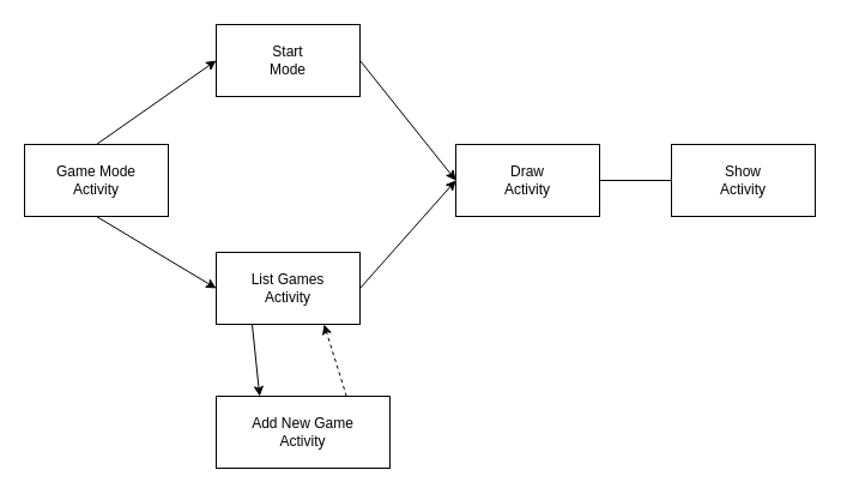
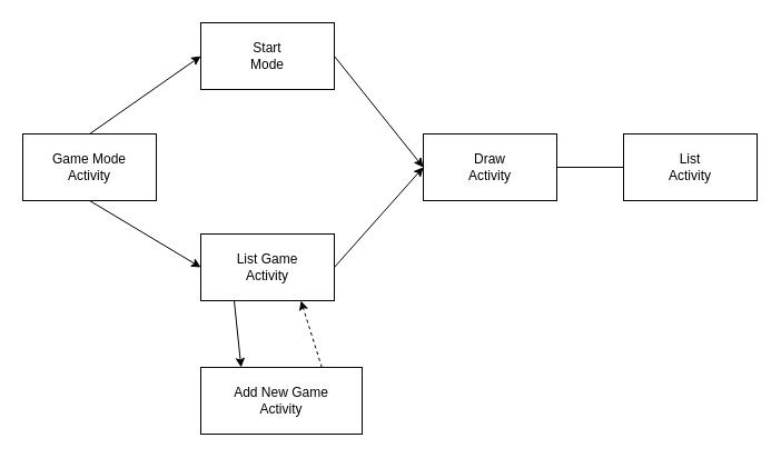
- <mxCell id="10" value="Show&lt;br&gt;Activity" style="rounded=0;whiteSpace=wrap;html=1;" vertex="1" parent="1"><mxGeometry x="560" y="120" width="120" height="60" as="geometry" /></mxCell>
+ <mxCell id="10" value="List&lt;br&gt;Activity" style="rounded=0;whiteSpace=wrap;html=1;" vertex="1" parent="1"><mxGeometry x="560" y="120" width="120" height="60" as="geometry" /></mxCell>
- <mxCell id="3" value="List Games&lt;br&gt;Activity" style="rounded=0;whiteSpace=wrap;html=1;" vertex="1" parent="1"><mxGeometry x="180" y="210" width="120" height="60" as="geometry" /></mxCell>
+ <mxCell id="3" value="List Game&lt;br&gt;Activity" style="rounded=0;whiteSpace=wrap;html=1;" vertex="1" parent="1"><mxGeometry x="180" y="210" width="120" height="60" as="geometry" /></mxCell>
